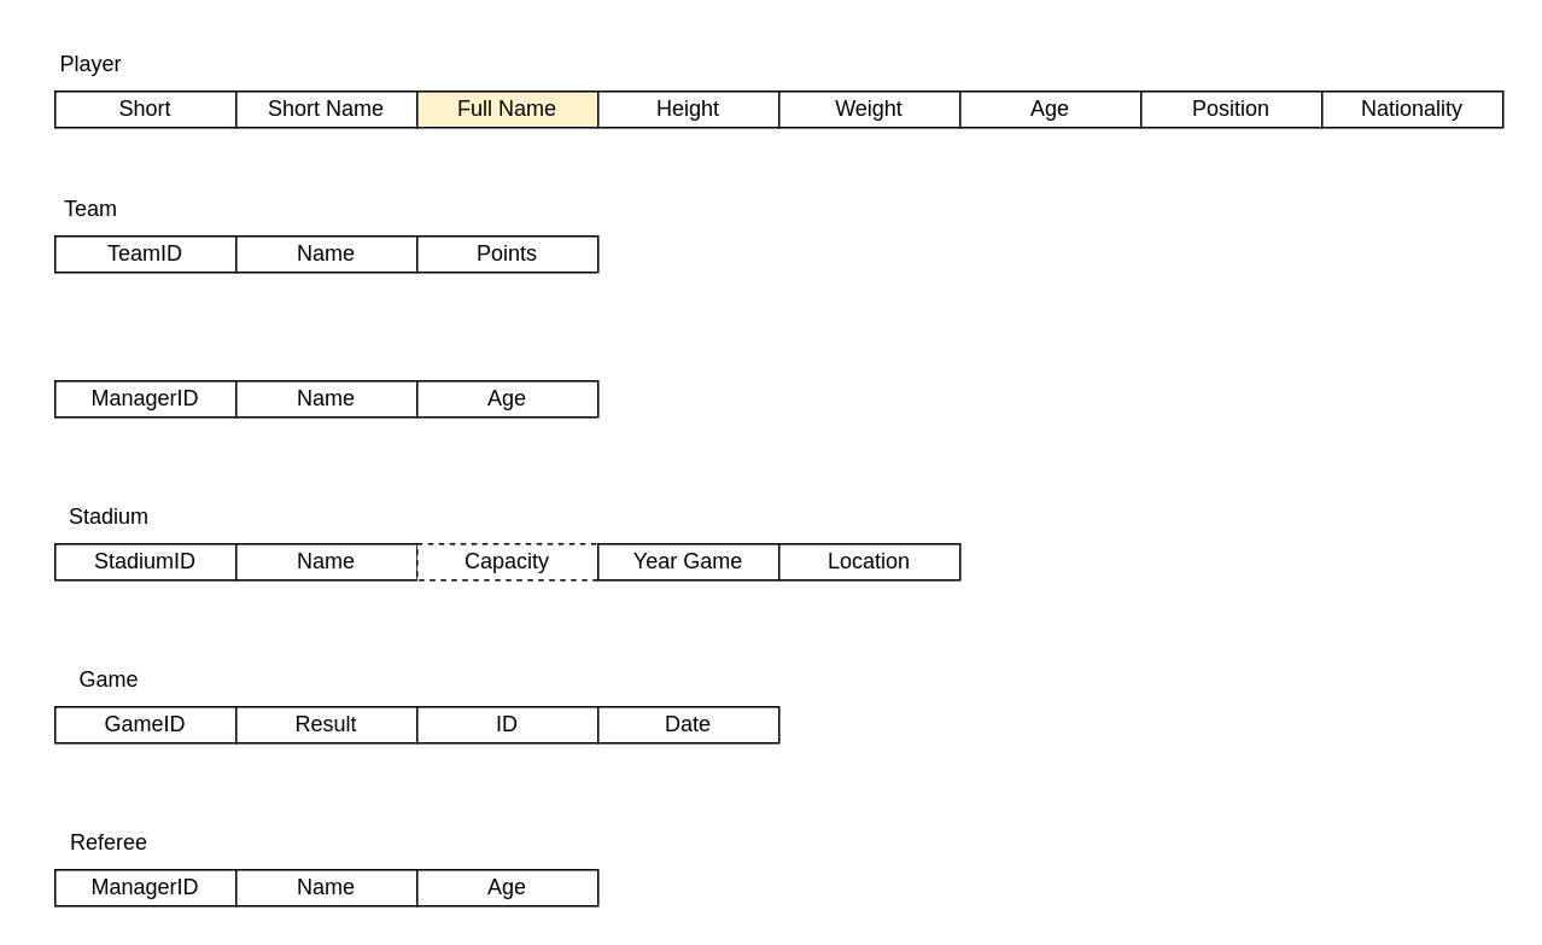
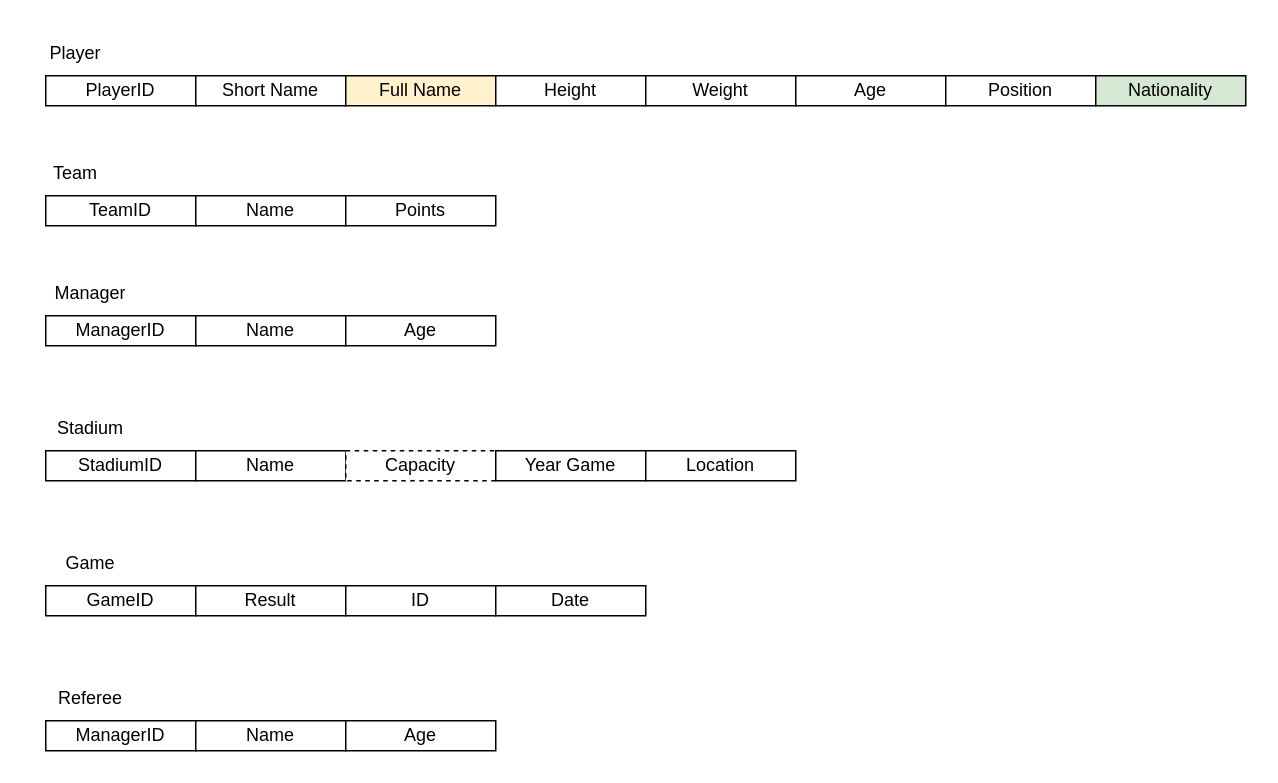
- <mxCell id="2" value="Short" style="rounded=0;whiteSpace=wrap;html=1;" vertex="1" parent="1"><mxGeometry x="30" y="50" width="100" height="20" as="geometry" /></mxCell>
+ <mxCell id="2" value="PlayerID" style="rounded=0;whiteSpace=wrap;html=1;" vertex="1" parent="1"><mxGeometry x="30" y="50" width="100" height="20" as="geometry" /></mxCell>
- <mxCell id="9" value="Nationality" style="rounded=0;whiteSpace=wrap;html=1;" vertex="1" parent="1"><mxGeometry x="730" y="50" width="100" height="20" as="geometry" /></mxCell>
+ <mxCell id="9" value="Nationality" style="rounded=0;whiteSpace=wrap;html=1;fillColor=#d5e8d4;" vertex="1" parent="1"><mxGeometry x="730" y="50" width="100" height="20" as="geometry" /></mxCell>
+ <mxCell id="18" value="Manager" style="text;html=1;align=center;verticalAlign=middle;whiteSpace=wrap;rounded=0;" vertex="1" parent="1"><mxGeometry x="30" y="180" width="60" height="30" as="geometry" /></mxCell>
